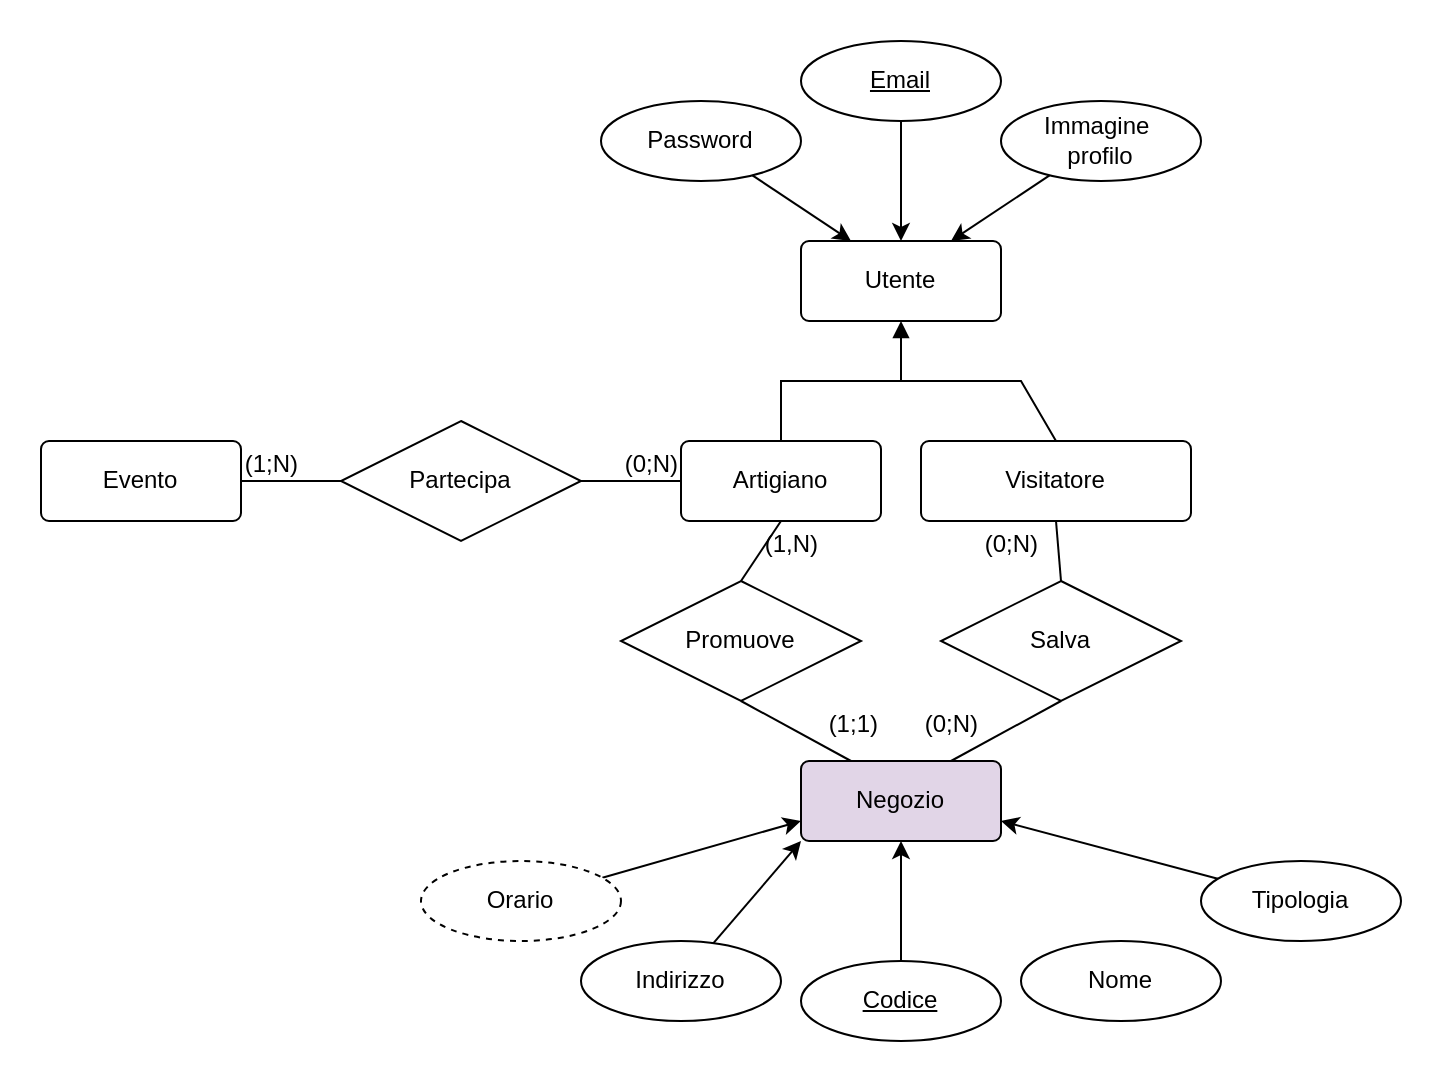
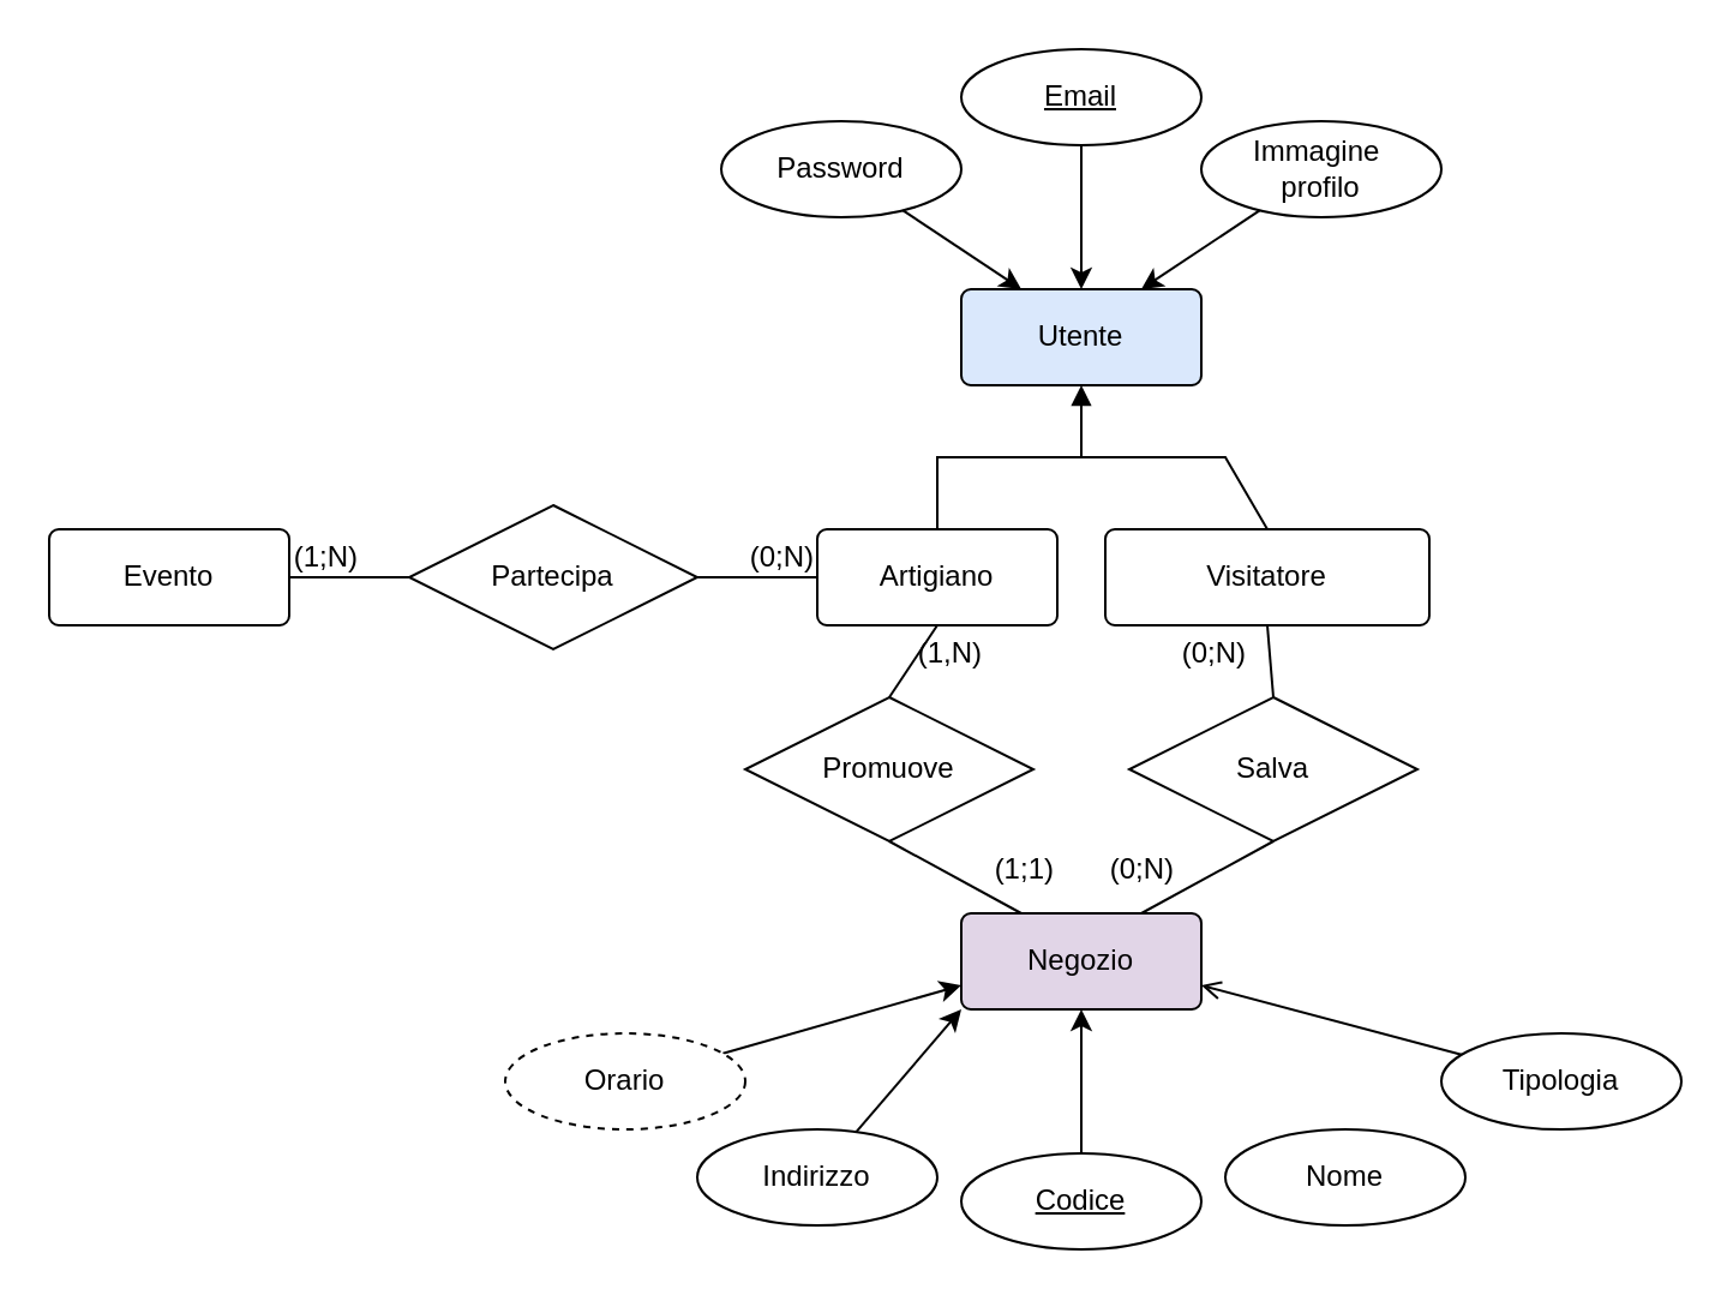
- <mxCell id="2" value="Utente" style="rounded=1;arcSize=10;whiteSpace=wrap;html=1;align=center;" vertex="1" parent="1"><mxGeometry x="400" y="120" width="100" height="40" as="geometry" /></mxCell>
+ <mxCell id="2" value="Utente" style="rounded=1;arcSize=10;whiteSpace=wrap;html=1;align=center;fillColor=#dae8fc;" vertex="1" parent="1"><mxGeometry x="400" y="120" width="100" height="40" as="geometry" /></mxCell>
- <mxCell id="21" style="rounded=0;orthogonalLoop=1;jettySize=auto;html=1;entryX=1;entryY=0.75;entryDx=0;entryDy=0;" edge="1" parent="1" source="22" target="14"><mxGeometry relative="1" as="geometry" /></mxCell>
+ <mxCell id="21" style="rounded=0;orthogonalLoop=1;jettySize=auto;html=1;entryX=1;entryY=0.75;entryDx=0;entryDy=0;endArrow=open;" edge="1" parent="1" source="22" target="14"><mxGeometry relative="1" as="geometry" /></mxCell>
